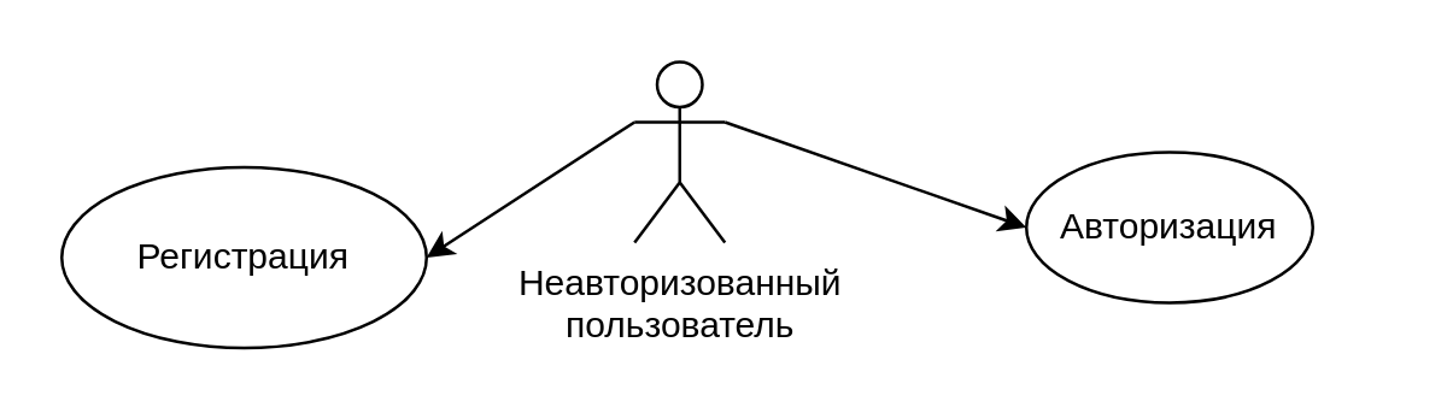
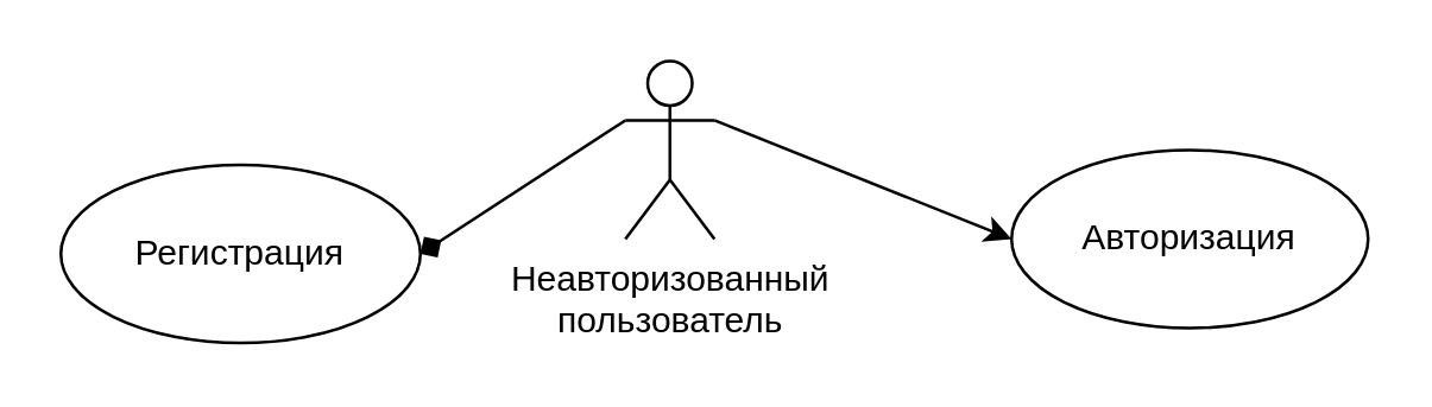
- <mxCell id="5" value="Авторизация" style="ellipse;whiteSpace=wrap;html=1;" parent="1" vertex="1"><mxGeometry x="340" y="50" width="95" height="50" as="geometry" /></mxCell>
+ <mxCell id="5" value="Авторизация" style="ellipse;whiteSpace=wrap;html=1;" parent="1" vertex="1"><mxGeometry x="340" y="50" width="120" height="60" as="geometry" /></mxCell>
- <mxCell id="2" style="rounded=0;orthogonalLoop=1;jettySize=auto;html=1;exitX=0;exitY=0.333;exitDx=0;exitDy=0;exitPerimeter=0;entryX=1;entryY=0.5;entryDx=0;entryDy=0;" edge="1" parent="1" source="3" target="4"><mxGeometry relative="1" as="geometry" /></mxCell>
+ <mxCell id="2" style="rounded=0;orthogonalLoop=1;jettySize=auto;html=1;exitX=0;exitY=0.333;exitDx=0;exitDy=0;exitPerimeter=0;entryX=1;entryY=0.5;entryDx=0;entryDy=0;endArrow=diamond;" edge="1" parent="1" source="3" target="4"><mxGeometry relative="1" as="geometry" /></mxCell>
